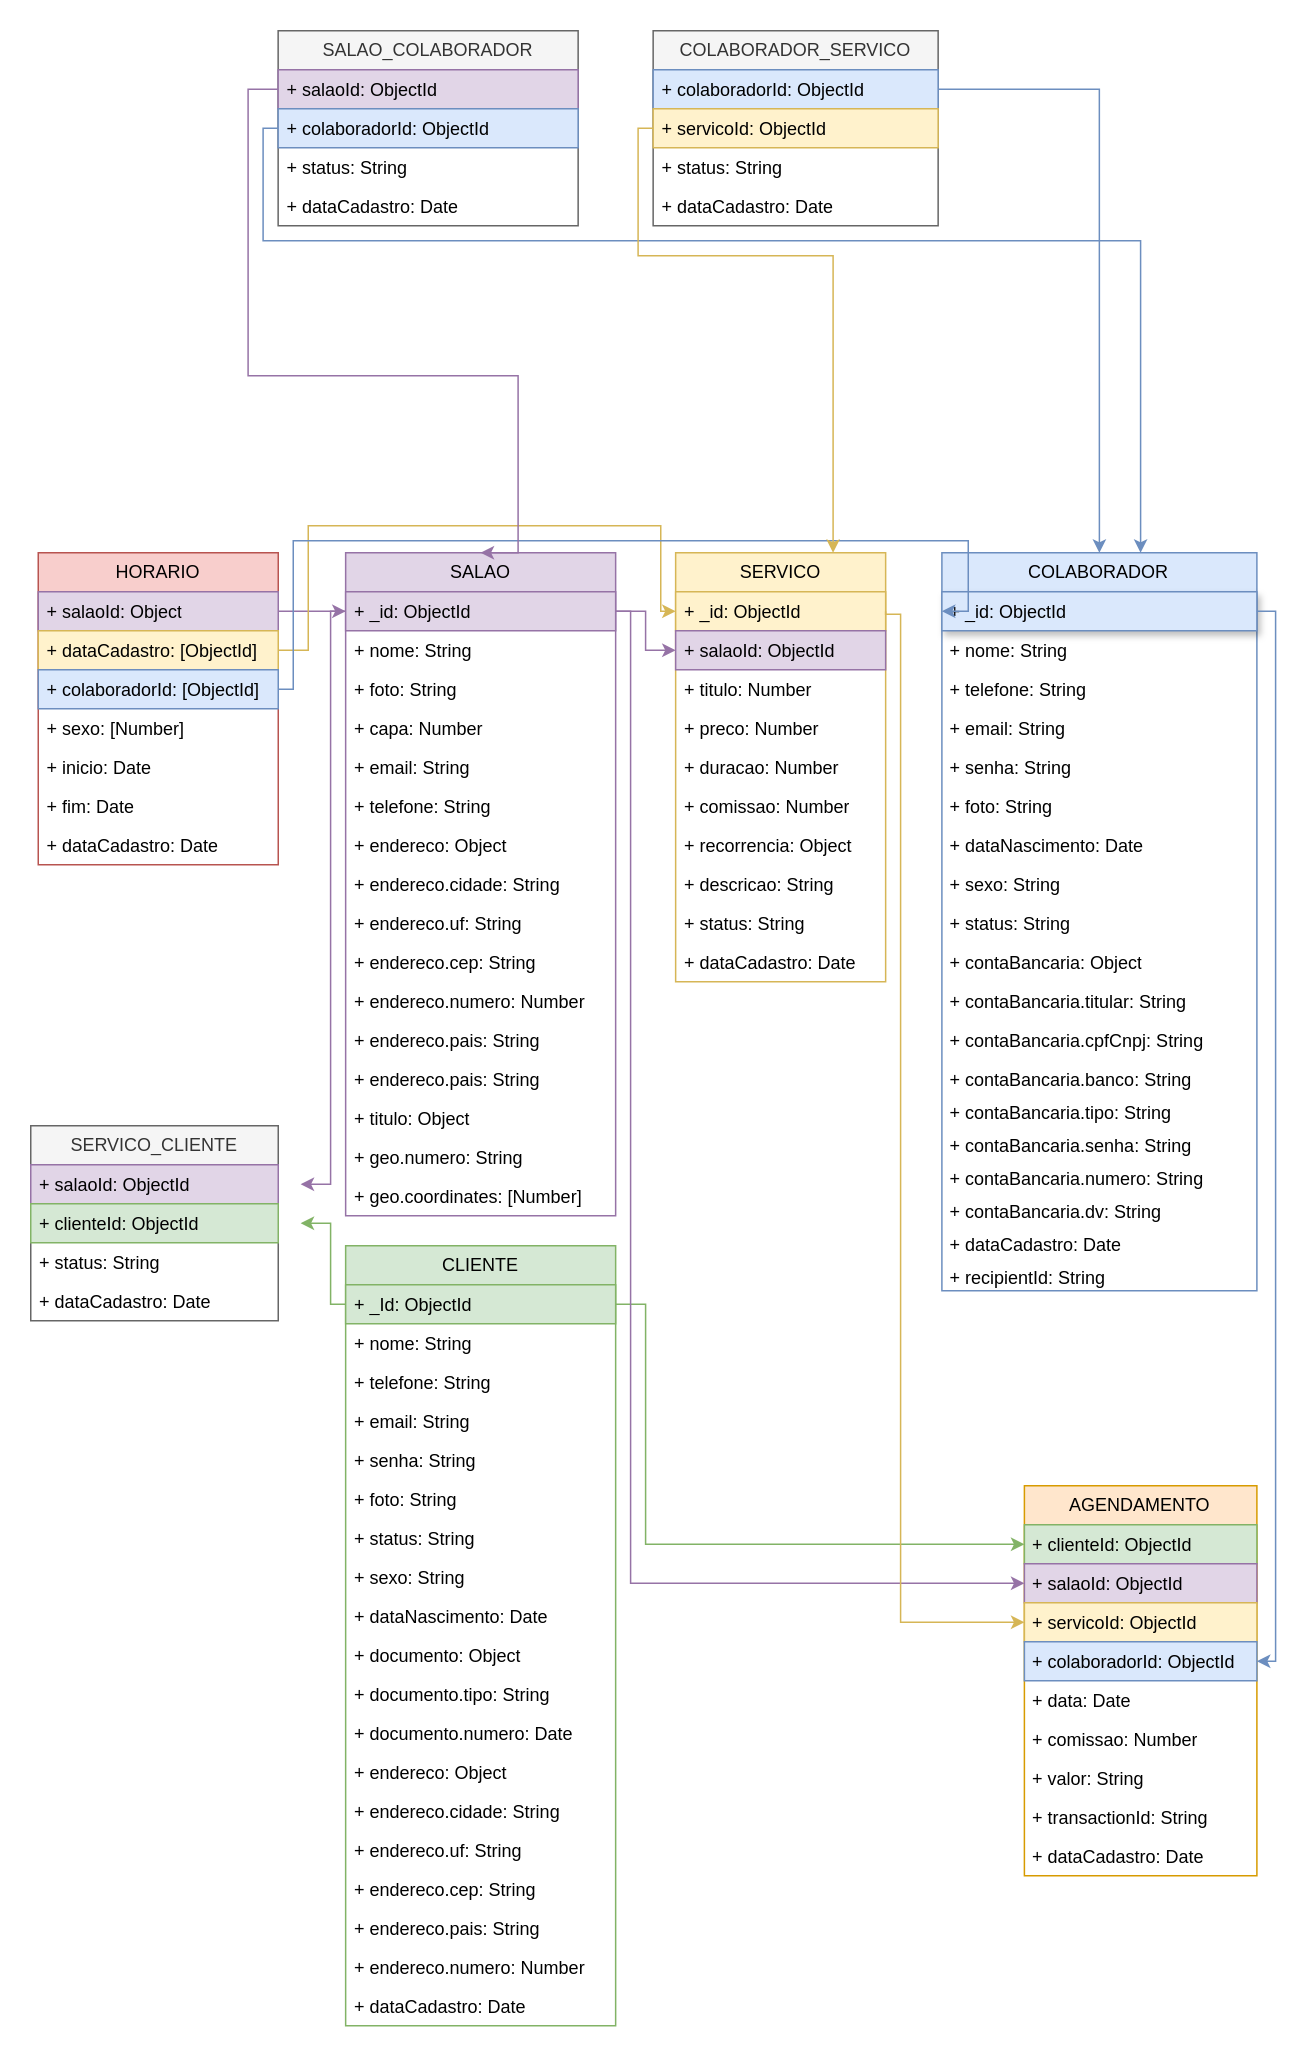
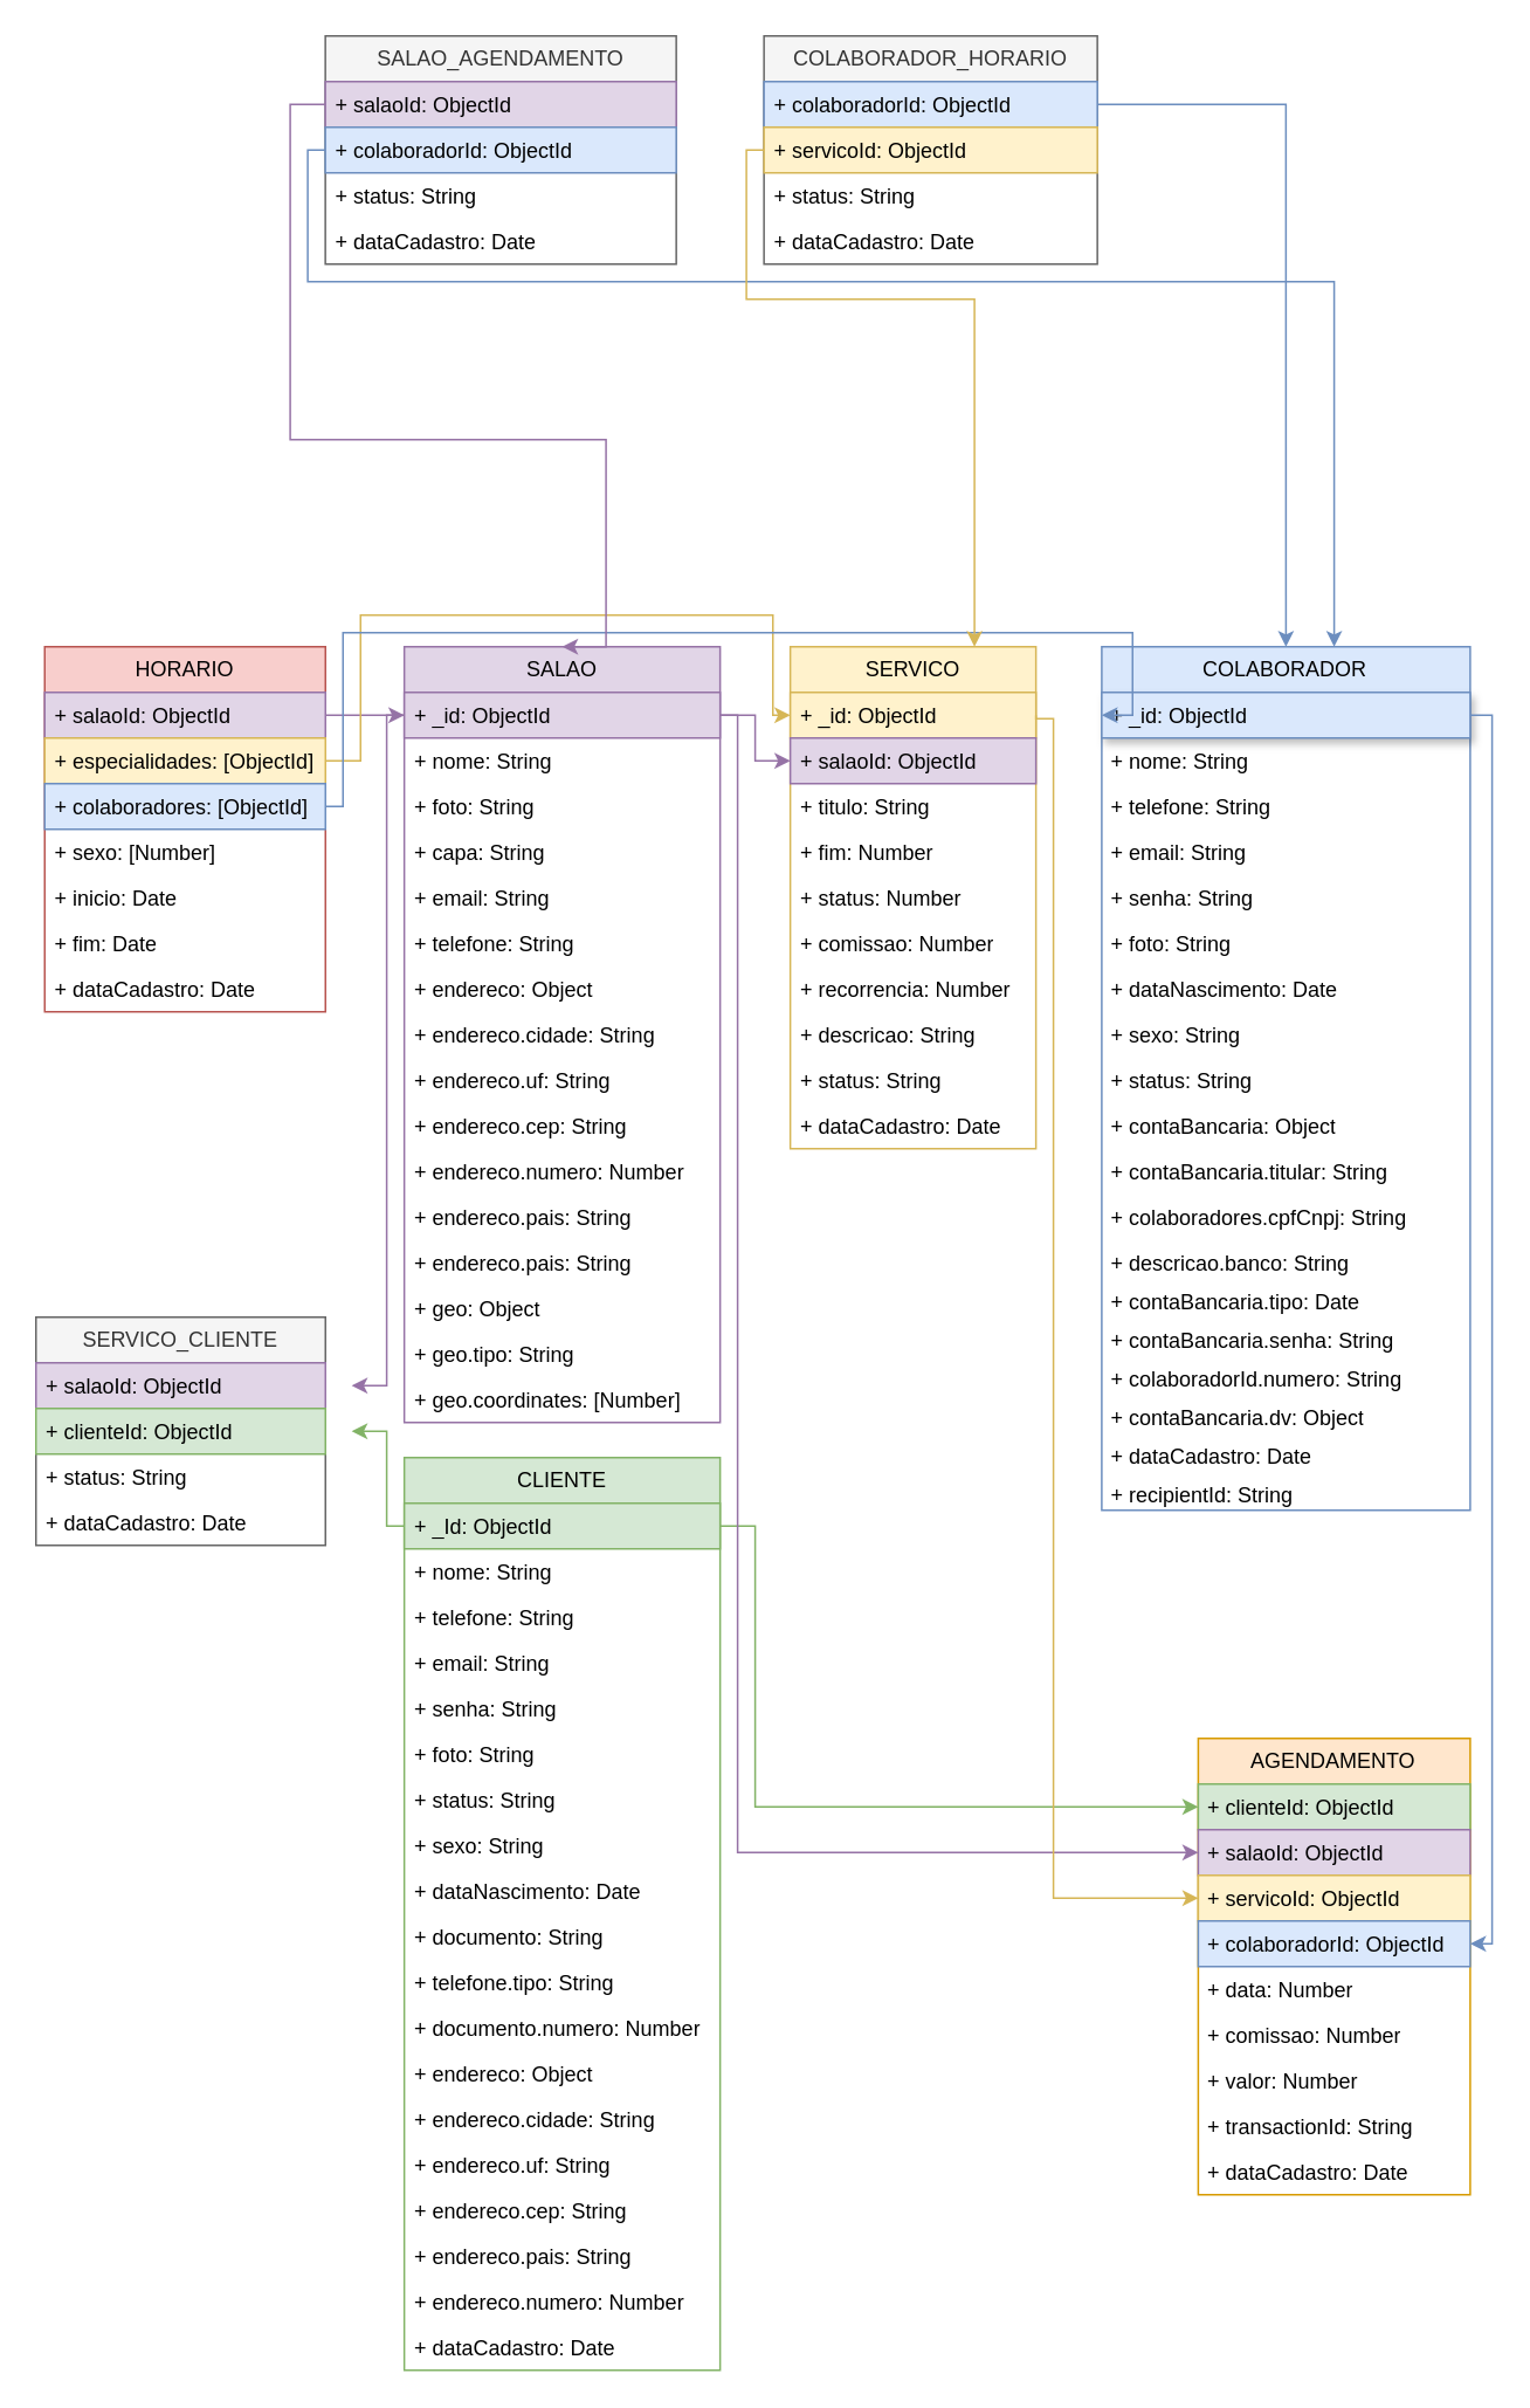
- <mxCell id="61" value="SALAO_COLABORADOR" style="swimlane;fontStyle=0;childLayout=stackLayout;horizontal=1;startSize=26;fillColor=#f5f5f5;horizontalStack=0;resizeParent=1;resizeParentMax=0;resizeLast=0;collapsible=1;marginBottom=0;whiteSpace=wrap;html=1;strokeColor=#666666;fontColor=#333333;" vertex="1" parent="1"><mxGeometry x="184.93" y="20" width="200" height="130" as="geometry" /></mxCell>
+ <mxCell id="61" value="SALAO_AGENDAMENTO" style="swimlane;fontStyle=0;childLayout=stackLayout;horizontal=1;startSize=26;fillColor=#f5f5f5;horizontalStack=0;resizeParent=1;resizeParentMax=0;resizeLast=0;collapsible=1;marginBottom=0;whiteSpace=wrap;html=1;strokeColor=#666666;fontColor=#333333;" vertex="1" parent="1"><mxGeometry x="184.93" y="20" width="200" height="130" as="geometry" /></mxCell>
- <mxCell id="69" value="COLABORADOR_SERVICO" style="swimlane;fontStyle=0;childLayout=stackLayout;horizontal=1;startSize=26;horizontalStack=0;resizeParent=1;resizeParentMax=0;resizeLast=0;collapsible=1;marginBottom=0;whiteSpace=wrap;html=1;fillColor=#f5f5f5;fontColor=#333333;strokeColor=#666666;" vertex="1" parent="1"><mxGeometry x="434.93" y="20" width="190" height="130" as="geometry" /></mxCell>
+ <mxCell id="69" value="COLABORADOR_HORARIO" style="swimlane;fontStyle=0;childLayout=stackLayout;horizontal=1;startSize=26;horizontalStack=0;resizeParent=1;resizeParentMax=0;resizeLast=0;collapsible=1;marginBottom=0;whiteSpace=wrap;html=1;fillColor=#f5f5f5;fontColor=#333333;strokeColor=#666666;" vertex="1" parent="1"><mxGeometry x="434.93" y="20" width="190" height="130" as="geometry" /></mxCell>
- <mxCell id="51" value="+ salaoId: Object&lt;div&gt;&lt;br&gt;&lt;div&gt;: type&lt;/div&gt;&lt;/div&gt;" style="text;strokeColor=#9673a6;fillColor=#e1d5e7;align=left;verticalAlign=top;spacingLeft=4;spacingRight=4;overflow=hidden;rotatable=0;points=[[0,0.5],[1,0.5]];portConstraint=eastwest;whiteSpace=wrap;html=1;" vertex="1" parent="50"><mxGeometry y="26" width="160" height="26" as="geometry" /></mxCell>
+ <mxCell id="51" value="+ salaoId: ObjectId&lt;div&gt;&lt;br&gt;&lt;div&gt;: type&lt;/div&gt;&lt;/div&gt;" style="text;strokeColor=#9673a6;fillColor=#e1d5e7;align=left;verticalAlign=top;spacingLeft=4;spacingRight=4;overflow=hidden;rotatable=0;points=[[0,0.5],[1,0.5]];portConstraint=eastwest;whiteSpace=wrap;html=1;" vertex="1" parent="50"><mxGeometry y="26" width="160" height="26" as="geometry" /></mxCell>
- <mxCell id="52" value="+ dataCadastro: [ObjectId]" style="text;strokeColor=#d6b656;fillColor=#fff2cc;align=left;verticalAlign=top;spacingLeft=4;spacingRight=4;overflow=hidden;rotatable=0;points=[[0,0.5],[1,0.5]];portConstraint=eastwest;whiteSpace=wrap;html=1;" vertex="1" parent="50"><mxGeometry y="52" width="160" height="26" as="geometry" /></mxCell>
+ <mxCell id="52" value="+ especialidades: [ObjectId]" style="text;strokeColor=#d6b656;fillColor=#fff2cc;align=left;verticalAlign=top;spacingLeft=4;spacingRight=4;overflow=hidden;rotatable=0;points=[[0,0.5],[1,0.5]];portConstraint=eastwest;whiteSpace=wrap;html=1;" vertex="1" parent="50"><mxGeometry y="52" width="160" height="26" as="geometry" /></mxCell>
- <mxCell id="42" value="+ titulo: Number" style="text;strokeColor=none;fillColor=none;align=left;verticalAlign=top;spacingLeft=4;spacingRight=4;overflow=hidden;rotatable=0;points=[[0,0.5],[1,0.5]];portConstraint=eastwest;whiteSpace=wrap;html=1;" vertex="1" parent="39"><mxGeometry y="78" width="140" height="26" as="geometry" /></mxCell>
+ <mxCell id="42" value="+ titulo: String" style="text;strokeColor=none;fillColor=none;align=left;verticalAlign=top;spacingLeft=4;spacingRight=4;overflow=hidden;rotatable=0;points=[[0,0.5],[1,0.5]];portConstraint=eastwest;whiteSpace=wrap;html=1;" vertex="1" parent="39"><mxGeometry y="78" width="140" height="26" as="geometry" /></mxCell>
- <mxCell id="53" value="+ colaboradorId: [ObjectId]" style="text;strokeColor=#6c8ebf;fillColor=#dae8fc;align=left;verticalAlign=top;spacingLeft=4;spacingRight=4;overflow=hidden;rotatable=0;points=[[0,0.5],[1,0.5]];portConstraint=eastwest;whiteSpace=wrap;html=1;" vertex="1" parent="50"><mxGeometry y="78" width="160" height="26" as="geometry" /></mxCell>
+ <mxCell id="53" value="+ colaboradores: [ObjectId]" style="text;strokeColor=#6c8ebf;fillColor=#dae8fc;align=left;verticalAlign=top;spacingLeft=4;spacingRight=4;overflow=hidden;rotatable=0;points=[[0,0.5],[1,0.5]];portConstraint=eastwest;whiteSpace=wrap;html=1;" vertex="1" parent="50"><mxGeometry y="78" width="160" height="26" as="geometry" /></mxCell>
- <mxCell id="6" value="+ capa: Number" style="text;strokeColor=none;fillColor=none;align=left;verticalAlign=top;spacingLeft=4;spacingRight=4;overflow=hidden;rotatable=0;points=[[0,0.5],[1,0.5]];portConstraint=eastwest;whiteSpace=wrap;html=1;" vertex="1" parent="2"><mxGeometry y="104" width="180" height="26" as="geometry" /></mxCell>
+ <mxCell id="6" value="+ capa: String" style="text;strokeColor=none;fillColor=none;align=left;verticalAlign=top;spacingLeft=4;spacingRight=4;overflow=hidden;rotatable=0;points=[[0,0.5],[1,0.5]];portConstraint=eastwest;whiteSpace=wrap;html=1;" vertex="1" parent="2"><mxGeometry y="104" width="180" height="26" as="geometry" /></mxCell>
- <mxCell id="43" value="+ preco: Number&lt;span style=&quot;white-space: pre;&quot;&gt;&#09;&lt;/span&gt;" style="text;strokeColor=none;fillColor=none;align=left;verticalAlign=top;spacingLeft=4;spacingRight=4;overflow=hidden;rotatable=0;points=[[0,0.5],[1,0.5]];portConstraint=eastwest;whiteSpace=wrap;html=1;" vertex="1" parent="39"><mxGeometry y="104" width="140" height="26" as="geometry" /></mxCell>
+ <mxCell id="43" value="+ fim: Number&lt;span style=&quot;white-space: pre;&quot;&gt;&#09;&lt;/span&gt;" style="text;strokeColor=none;fillColor=none;align=left;verticalAlign=top;spacingLeft=4;spacingRight=4;overflow=hidden;rotatable=0;points=[[0,0.5],[1,0.5]];portConstraint=eastwest;whiteSpace=wrap;html=1;" vertex="1" parent="39"><mxGeometry y="104" width="140" height="26" as="geometry" /></mxCell>
- <mxCell id="44" value="+ duracao: Number&amp;nbsp;" style="text;strokeColor=none;fillColor=none;align=left;verticalAlign=top;spacingLeft=4;spacingRight=4;overflow=hidden;rotatable=0;points=[[0,0.5],[1,0.5]];portConstraint=eastwest;whiteSpace=wrap;html=1;" vertex="1" parent="39"><mxGeometry y="130" width="140" height="26" as="geometry" /></mxCell>
+ <mxCell id="44" value="+ status: Number&amp;nbsp;" style="text;strokeColor=none;fillColor=none;align=left;verticalAlign=top;spacingLeft=4;spacingRight=4;overflow=hidden;rotatable=0;points=[[0,0.5],[1,0.5]];portConstraint=eastwest;whiteSpace=wrap;html=1;" vertex="1" parent="39"><mxGeometry y="130" width="140" height="26" as="geometry" /></mxCell>
- <mxCell id="46" value="+ recorrencia: Object" style="text;strokeColor=none;fillColor=none;align=left;verticalAlign=top;spacingLeft=4;spacingRight=4;overflow=hidden;rotatable=0;points=[[0,0.5],[1,0.5]];portConstraint=eastwest;whiteSpace=wrap;html=1;" vertex="1" parent="39"><mxGeometry y="182" width="140" height="26" as="geometry" /></mxCell>
+ <mxCell id="46" value="+ recorrencia: Number" style="text;strokeColor=none;fillColor=none;align=left;verticalAlign=top;spacingLeft=4;spacingRight=4;overflow=hidden;rotatable=0;points=[[0,0.5],[1,0.5]];portConstraint=eastwest;whiteSpace=wrap;html=1;" vertex="1" parent="39"><mxGeometry y="182" width="140" height="26" as="geometry" /></mxCell>
- <mxCell id="31" value="+ contaBancaria.cpfCnpj: String" style="text;strokeColor=none;fillColor=none;align=left;verticalAlign=top;spacingLeft=4;spacingRight=4;overflow=hidden;rotatable=0;points=[[0,0.5],[1,0.5]];portConstraint=eastwest;whiteSpace=wrap;html=1;" vertex="1" parent="19"><mxGeometry y="312" width="210" height="26" as="geometry" /></mxCell>
+ <mxCell id="31" value="+ colaboradores.cpfCnpj: String" style="text;strokeColor=none;fillColor=none;align=left;verticalAlign=top;spacingLeft=4;spacingRight=4;overflow=hidden;rotatable=0;points=[[0,0.5],[1,0.5]];portConstraint=eastwest;whiteSpace=wrap;html=1;" vertex="1" parent="19"><mxGeometry y="312" width="210" height="26" as="geometry" /></mxCell>
- <mxCell id="32" value="+ contaBancaria.banco: String" style="text;strokeColor=none;fillColor=none;align=left;verticalAlign=top;spacingLeft=4;spacingRight=4;overflow=hidden;rotatable=0;points=[[0,0.5],[1,0.5]];portConstraint=eastwest;whiteSpace=wrap;html=1;" vertex="1" parent="19"><mxGeometry y="338" width="210" height="22" as="geometry" /></mxCell>
+ <mxCell id="32" value="+ descricao.banco: String" style="text;strokeColor=none;fillColor=none;align=left;verticalAlign=top;spacingLeft=4;spacingRight=4;overflow=hidden;rotatable=0;points=[[0,0.5],[1,0.5]];portConstraint=eastwest;whiteSpace=wrap;html=1;" vertex="1" parent="19"><mxGeometry y="338" width="210" height="22" as="geometry" /></mxCell>
- <mxCell id="33" value="+ contaBancaria.tipo: String" style="text;strokeColor=none;fillColor=none;align=left;verticalAlign=top;spacingLeft=4;spacingRight=4;overflow=hidden;rotatable=0;points=[[0,0.5],[1,0.5]];portConstraint=eastwest;whiteSpace=wrap;html=1;" vertex="1" parent="19"><mxGeometry y="360" width="210" height="22" as="geometry" /></mxCell>
+ <mxCell id="33" value="+ contaBancaria.tipo: Date" style="text;strokeColor=none;fillColor=none;align=left;verticalAlign=top;spacingLeft=4;spacingRight=4;overflow=hidden;rotatable=0;points=[[0,0.5],[1,0.5]];portConstraint=eastwest;whiteSpace=wrap;html=1;" vertex="1" parent="19"><mxGeometry y="360" width="210" height="22" as="geometry" /></mxCell>
- <mxCell id="16" value="+ titulo: Object" style="text;strokeColor=none;fillColor=none;align=left;verticalAlign=top;spacingLeft=4;spacingRight=4;overflow=hidden;rotatable=0;points=[[0,0.5],[1,0.5]];portConstraint=eastwest;whiteSpace=wrap;html=1;" vertex="1" parent="2"><mxGeometry y="364" width="180" height="26" as="geometry" /></mxCell>
+ <mxCell id="16" value="+ geo: Object" style="text;strokeColor=none;fillColor=none;align=left;verticalAlign=top;spacingLeft=4;spacingRight=4;overflow=hidden;rotatable=0;points=[[0,0.5],[1,0.5]];portConstraint=eastwest;whiteSpace=wrap;html=1;" vertex="1" parent="2"><mxGeometry y="364" width="180" height="26" as="geometry" /></mxCell>
- <mxCell id="17" value="+ geo.numero: String" style="text;strokeColor=none;fillColor=none;align=left;verticalAlign=top;spacingLeft=4;spacingRight=4;overflow=hidden;rotatable=0;points=[[0,0.5],[1,0.5]];portConstraint=eastwest;whiteSpace=wrap;html=1;" vertex="1" parent="2"><mxGeometry y="390" width="180" height="26" as="geometry" /></mxCell>
+ <mxCell id="17" value="+ geo.tipo: String" style="text;strokeColor=none;fillColor=none;align=left;verticalAlign=top;spacingLeft=4;spacingRight=4;overflow=hidden;rotatable=0;points=[[0,0.5],[1,0.5]];portConstraint=eastwest;whiteSpace=wrap;html=1;" vertex="1" parent="2"><mxGeometry y="390" width="180" height="26" as="geometry" /></mxCell>
- <mxCell id="35" value="+ contaBancaria.numero: String" style="text;strokeColor=none;fillColor=none;align=left;verticalAlign=top;spacingLeft=4;spacingRight=4;overflow=hidden;rotatable=0;points=[[0,0.5],[1,0.5]];portConstraint=eastwest;whiteSpace=wrap;html=1;" vertex="1" parent="19"><mxGeometry y="404" width="210" height="22" as="geometry" /></mxCell>
+ <mxCell id="35" value="+ colaboradorId.numero: String" style="text;strokeColor=none;fillColor=none;align=left;verticalAlign=top;spacingLeft=4;spacingRight=4;overflow=hidden;rotatable=0;points=[[0,0.5],[1,0.5]];portConstraint=eastwest;whiteSpace=wrap;html=1;" vertex="1" parent="19"><mxGeometry y="404" width="210" height="22" as="geometry" /></mxCell>
- <mxCell id="36" value="+ contaBancaria.dv: String" style="text;strokeColor=none;fillColor=none;align=left;verticalAlign=top;spacingLeft=4;spacingRight=4;overflow=hidden;rotatable=0;points=[[0,0.5],[1,0.5]];portConstraint=eastwest;whiteSpace=wrap;html=1;" vertex="1" parent="19"><mxGeometry y="426" width="210" height="22" as="geometry" /></mxCell>
+ <mxCell id="36" value="+ contaBancaria.dv: Object" style="text;strokeColor=none;fillColor=none;align=left;verticalAlign=top;spacingLeft=4;spacingRight=4;overflow=hidden;rotatable=0;points=[[0,0.5],[1,0.5]];portConstraint=eastwest;whiteSpace=wrap;html=1;" vertex="1" parent="19"><mxGeometry y="426" width="210" height="22" as="geometry" /></mxCell>
- <mxCell id="86" value="+ documento: Object" style="text;strokeColor=none;fillColor=none;align=left;verticalAlign=top;spacingLeft=4;spacingRight=4;overflow=hidden;rotatable=0;points=[[0,0.5],[1,0.5]];portConstraint=eastwest;whiteSpace=wrap;html=1;" vertex="1" parent="76"><mxGeometry y="260" width="180" height="26" as="geometry" /></mxCell>
+ <mxCell id="86" value="+ documento: String" style="text;strokeColor=none;fillColor=none;align=left;verticalAlign=top;spacingLeft=4;spacingRight=4;overflow=hidden;rotatable=0;points=[[0,0.5],[1,0.5]];portConstraint=eastwest;whiteSpace=wrap;html=1;" vertex="1" parent="76"><mxGeometry y="260" width="180" height="26" as="geometry" /></mxCell>
- <mxCell id="87" value="+ documento.tipo: String" style="text;strokeColor=none;fillColor=none;align=left;verticalAlign=top;spacingLeft=4;spacingRight=4;overflow=hidden;rotatable=0;points=[[0,0.5],[1,0.5]];portConstraint=eastwest;whiteSpace=wrap;html=1;" vertex="1" parent="76"><mxGeometry y="286" width="180" height="26" as="geometry" /></mxCell>
+ <mxCell id="87" value="+ telefone.tipo: String" style="text;strokeColor=none;fillColor=none;align=left;verticalAlign=top;spacingLeft=4;spacingRight=4;overflow=hidden;rotatable=0;points=[[0,0.5],[1,0.5]];portConstraint=eastwest;whiteSpace=wrap;html=1;" vertex="1" parent="76"><mxGeometry y="286" width="180" height="26" as="geometry" /></mxCell>
- <mxCell id="108" value="+ data: Date" style="text;strokeColor=none;fillColor=none;align=left;verticalAlign=top;spacingLeft=4;spacingRight=4;overflow=hidden;rotatable=0;points=[[0,0.5],[1,0.5]];portConstraint=eastwest;whiteSpace=wrap;html=1;" vertex="1" parent="103"><mxGeometry y="130" width="155" height="26" as="geometry" /></mxCell>
+ <mxCell id="108" value="+ data: Number" style="text;strokeColor=none;fillColor=none;align=left;verticalAlign=top;spacingLeft=4;spacingRight=4;overflow=hidden;rotatable=0;points=[[0,0.5],[1,0.5]];portConstraint=eastwest;whiteSpace=wrap;html=1;" vertex="1" parent="103"><mxGeometry y="130" width="155" height="26" as="geometry" /></mxCell>
- <mxCell id="88" value="+ documento.numero: Date" style="text;strokeColor=none;fillColor=none;align=left;verticalAlign=top;spacingLeft=4;spacingRight=4;overflow=hidden;rotatable=0;points=[[0,0.5],[1,0.5]];portConstraint=eastwest;whiteSpace=wrap;html=1;" vertex="1" parent="76"><mxGeometry y="312" width="180" height="26" as="geometry" /></mxCell>
+ <mxCell id="88" value="+ documento.numero: Number" style="text;strokeColor=none;fillColor=none;align=left;verticalAlign=top;spacingLeft=4;spacingRight=4;overflow=hidden;rotatable=0;points=[[0,0.5],[1,0.5]];portConstraint=eastwest;whiteSpace=wrap;html=1;" vertex="1" parent="76"><mxGeometry y="312" width="180" height="26" as="geometry" /></mxCell>
- <mxCell id="110" value="+ valor: String" style="text;strokeColor=none;fillColor=none;align=left;verticalAlign=top;spacingLeft=4;spacingRight=4;overflow=hidden;rotatable=0;points=[[0,0.5],[1,0.5]];portConstraint=eastwest;whiteSpace=wrap;html=1;" vertex="1" parent="103"><mxGeometry y="182" width="155" height="26" as="geometry" /></mxCell>
+ <mxCell id="110" value="+ valor: Number" style="text;strokeColor=none;fillColor=none;align=left;verticalAlign=top;spacingLeft=4;spacingRight=4;overflow=hidden;rotatable=0;points=[[0,0.5],[1,0.5]];portConstraint=eastwest;whiteSpace=wrap;html=1;" vertex="1" parent="103"><mxGeometry y="182" width="155" height="26" as="geometry" /></mxCell>
